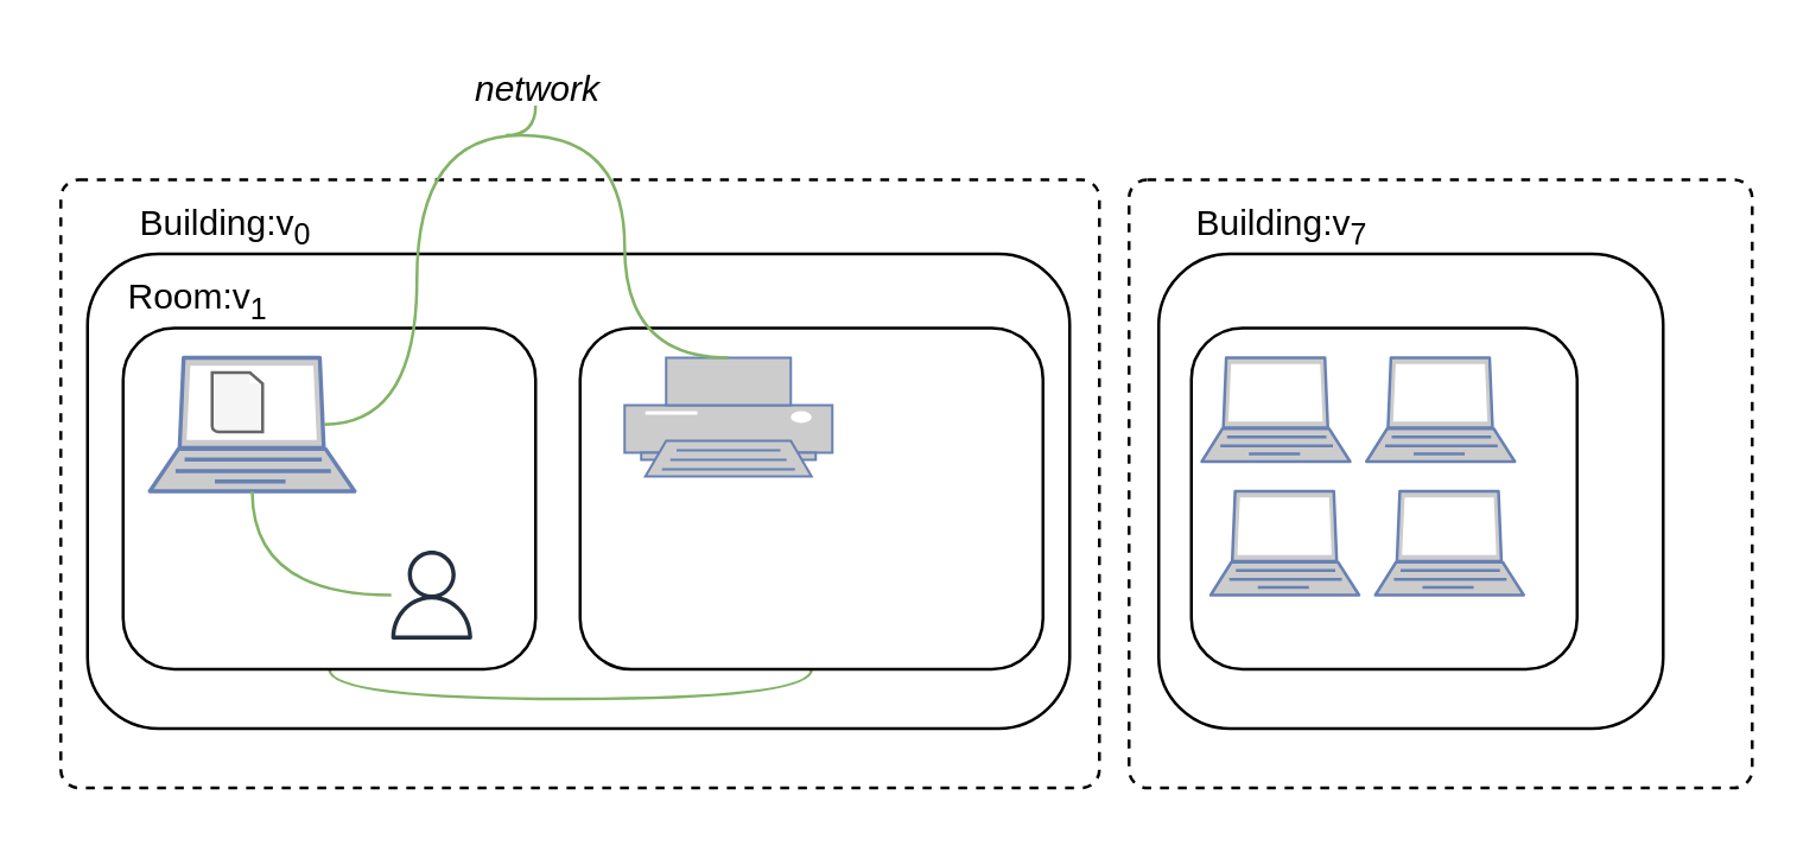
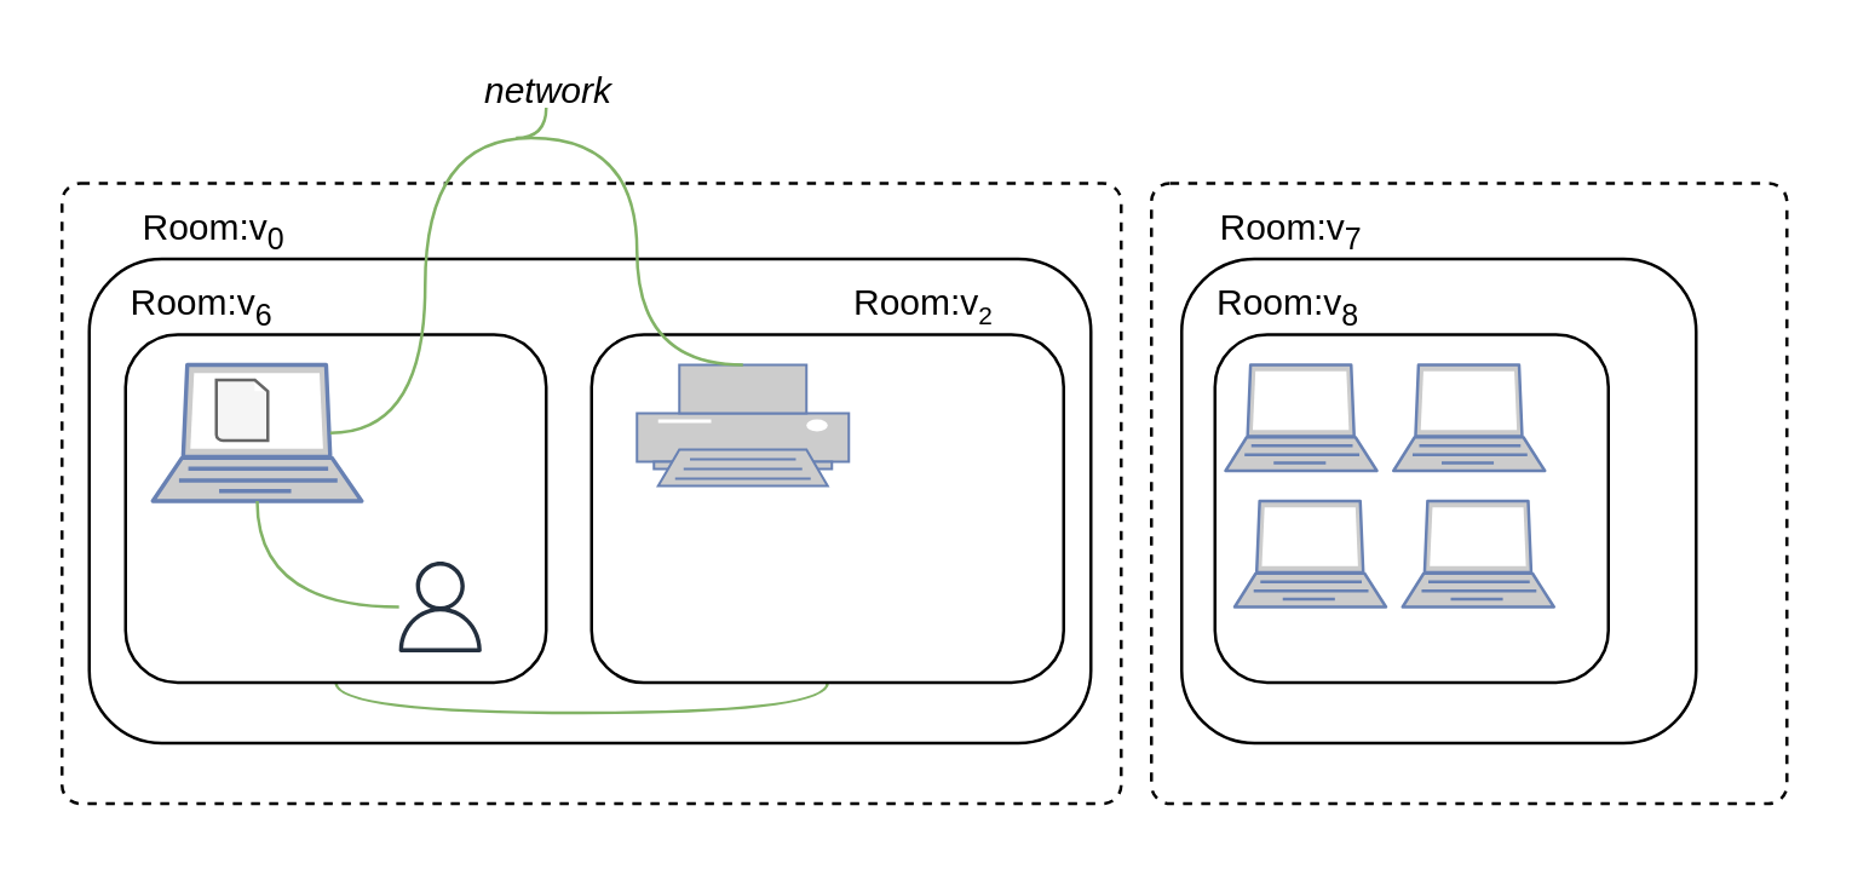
- <mxCell id="10" value="Building:v&lt;sub&gt;0&lt;/sub&gt;" style="text;html=1;resizable=0;points=[];autosize=1;align=left;verticalAlign=top;spacingTop=-4;" vertex="1" parent="1"><mxGeometry x="44.5" y="65" width="70" height="20" as="geometry" /></mxCell>
+ <mxCell id="10" value="Room:v&lt;sub&gt;0&lt;/sub&gt;" style="text;html=1;resizable=0;points=[];autosize=1;align=left;verticalAlign=top;spacingTop=-4;" vertex="1" parent="1"><mxGeometry x="44.5" y="65" width="70" height="20" as="geometry" /></mxCell>
- <mxCell id="12" value="Building:v&lt;sub&gt;7&lt;/sub&gt;" style="text;html=1;resizable=0;points=[];autosize=1;align=left;verticalAlign=top;spacingTop=-4;" vertex="1" parent="1"><mxGeometry x="401" y="65" width="70" height="20" as="geometry" /></mxCell>
+ <mxCell id="12" value="Room:v&lt;sub&gt;7&lt;/sub&gt;" style="text;html=1;resizable=0;points=[];autosize=1;align=left;verticalAlign=top;spacingTop=-4;" vertex="1" parent="1"><mxGeometry x="401" y="65" width="70" height="20" as="geometry" /></mxCell>
+ <mxCell id="16" value="Room:v&lt;span style=&quot;font-size: 10px&quot;&gt;&lt;sub&gt;2&lt;/sub&gt;&lt;/span&gt;" style="text;html=1;resizable=0;points=[];autosize=1;align=left;verticalAlign=top;spacingTop=-4;" vertex="1" parent="1"><mxGeometry x="280" y="90" width="60" height="20" as="geometry" /></mxCell>
+ <mxCell id="19" value="Room:v&lt;sub&gt;8&lt;/sub&gt;" style="text;html=1;resizable=0;points=[];autosize=1;align=left;verticalAlign=top;spacingTop=-4;" vertex="1" parent="1"><mxGeometry x="400" y="90" width="60" height="20" as="geometry" /></mxCell>
- <mxCell id="11" value="Room:v&lt;sub&gt;1&lt;/sub&gt;" style="text;html=1;resizable=0;points=[];autosize=1;align=left;verticalAlign=top;spacingTop=-4;" vertex="1" parent="1"><mxGeometry x="41" y="90" width="60" height="20" as="geometry" /></mxCell>
+ <mxCell id="11" value="Room:v&lt;sub&gt;6&lt;/sub&gt;" style="text;html=1;resizable=0;points=[];autosize=1;align=left;verticalAlign=top;spacingTop=-4;" vertex="1" parent="1"><mxGeometry x="41" y="90" width="60" height="20" as="geometry" /></mxCell>
